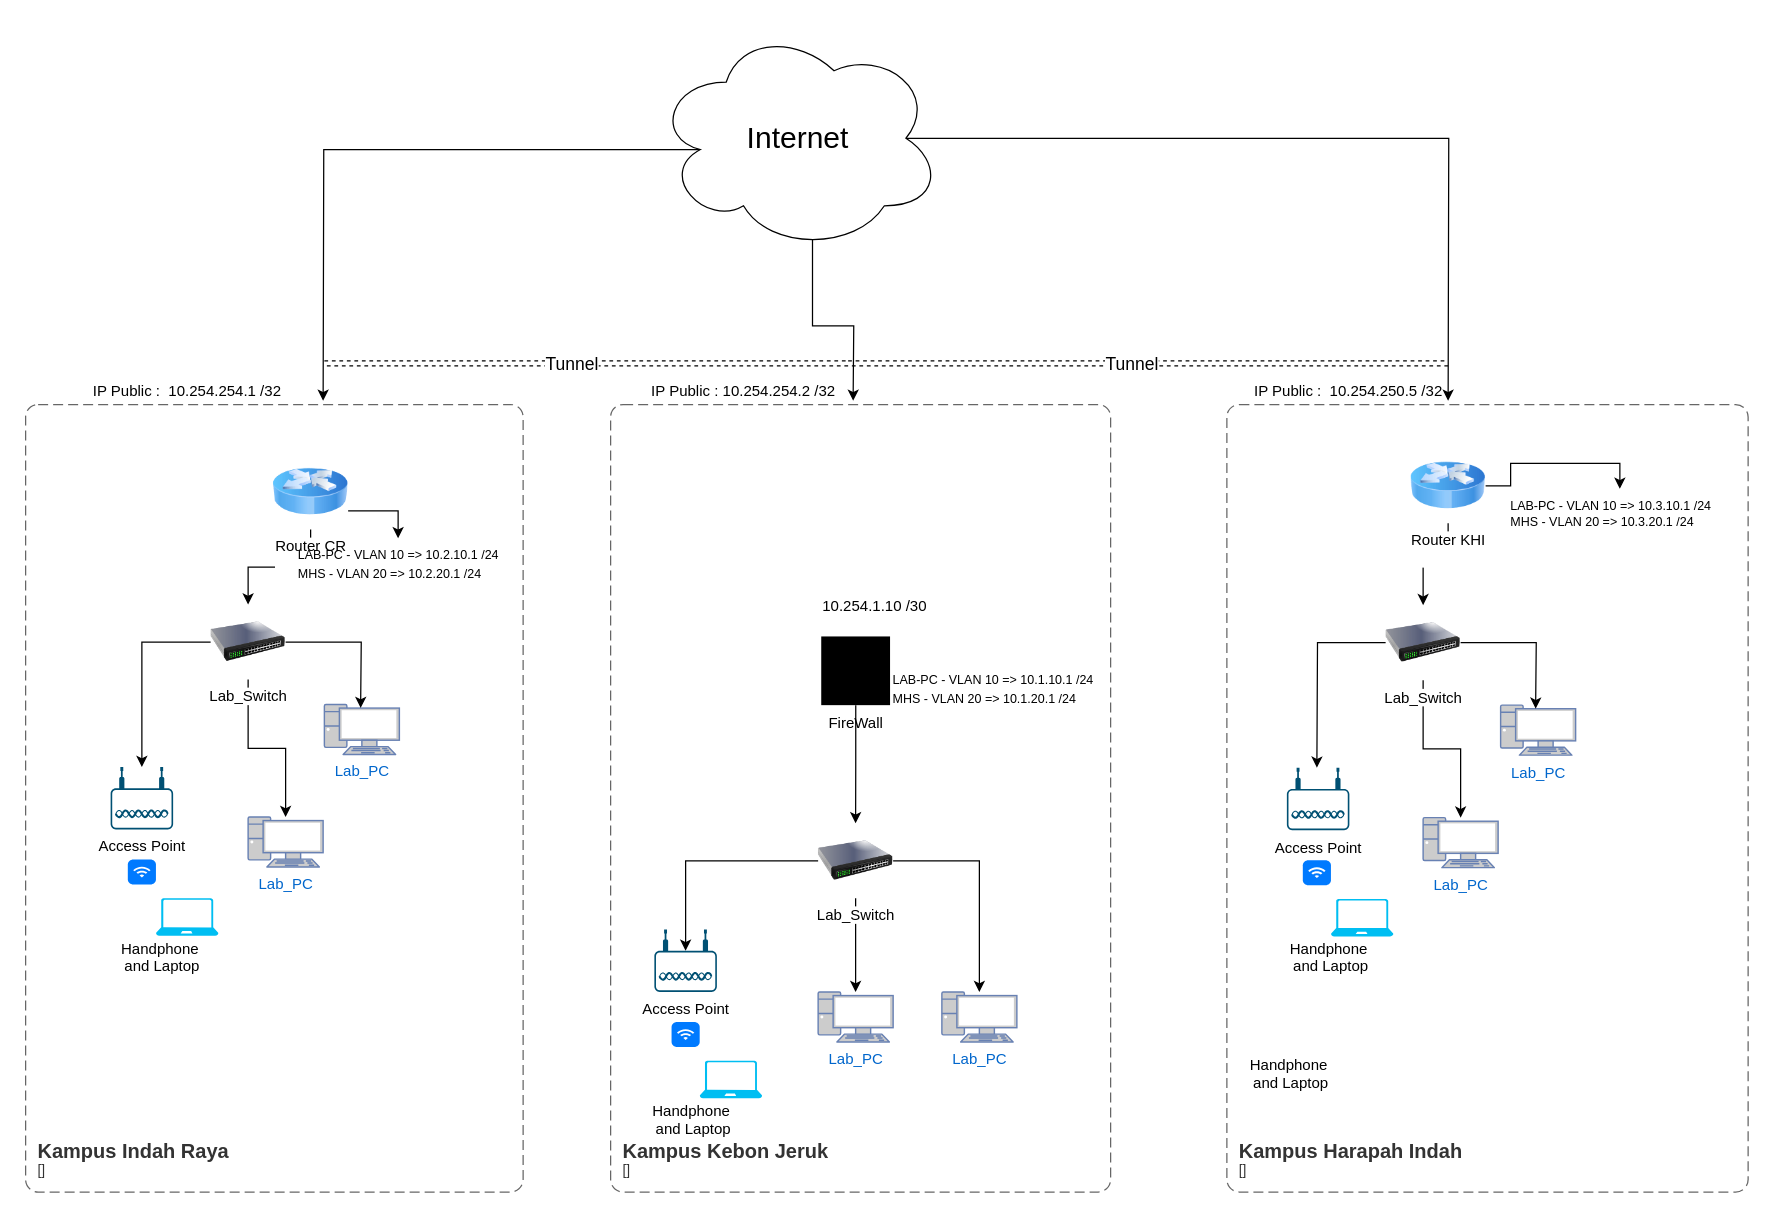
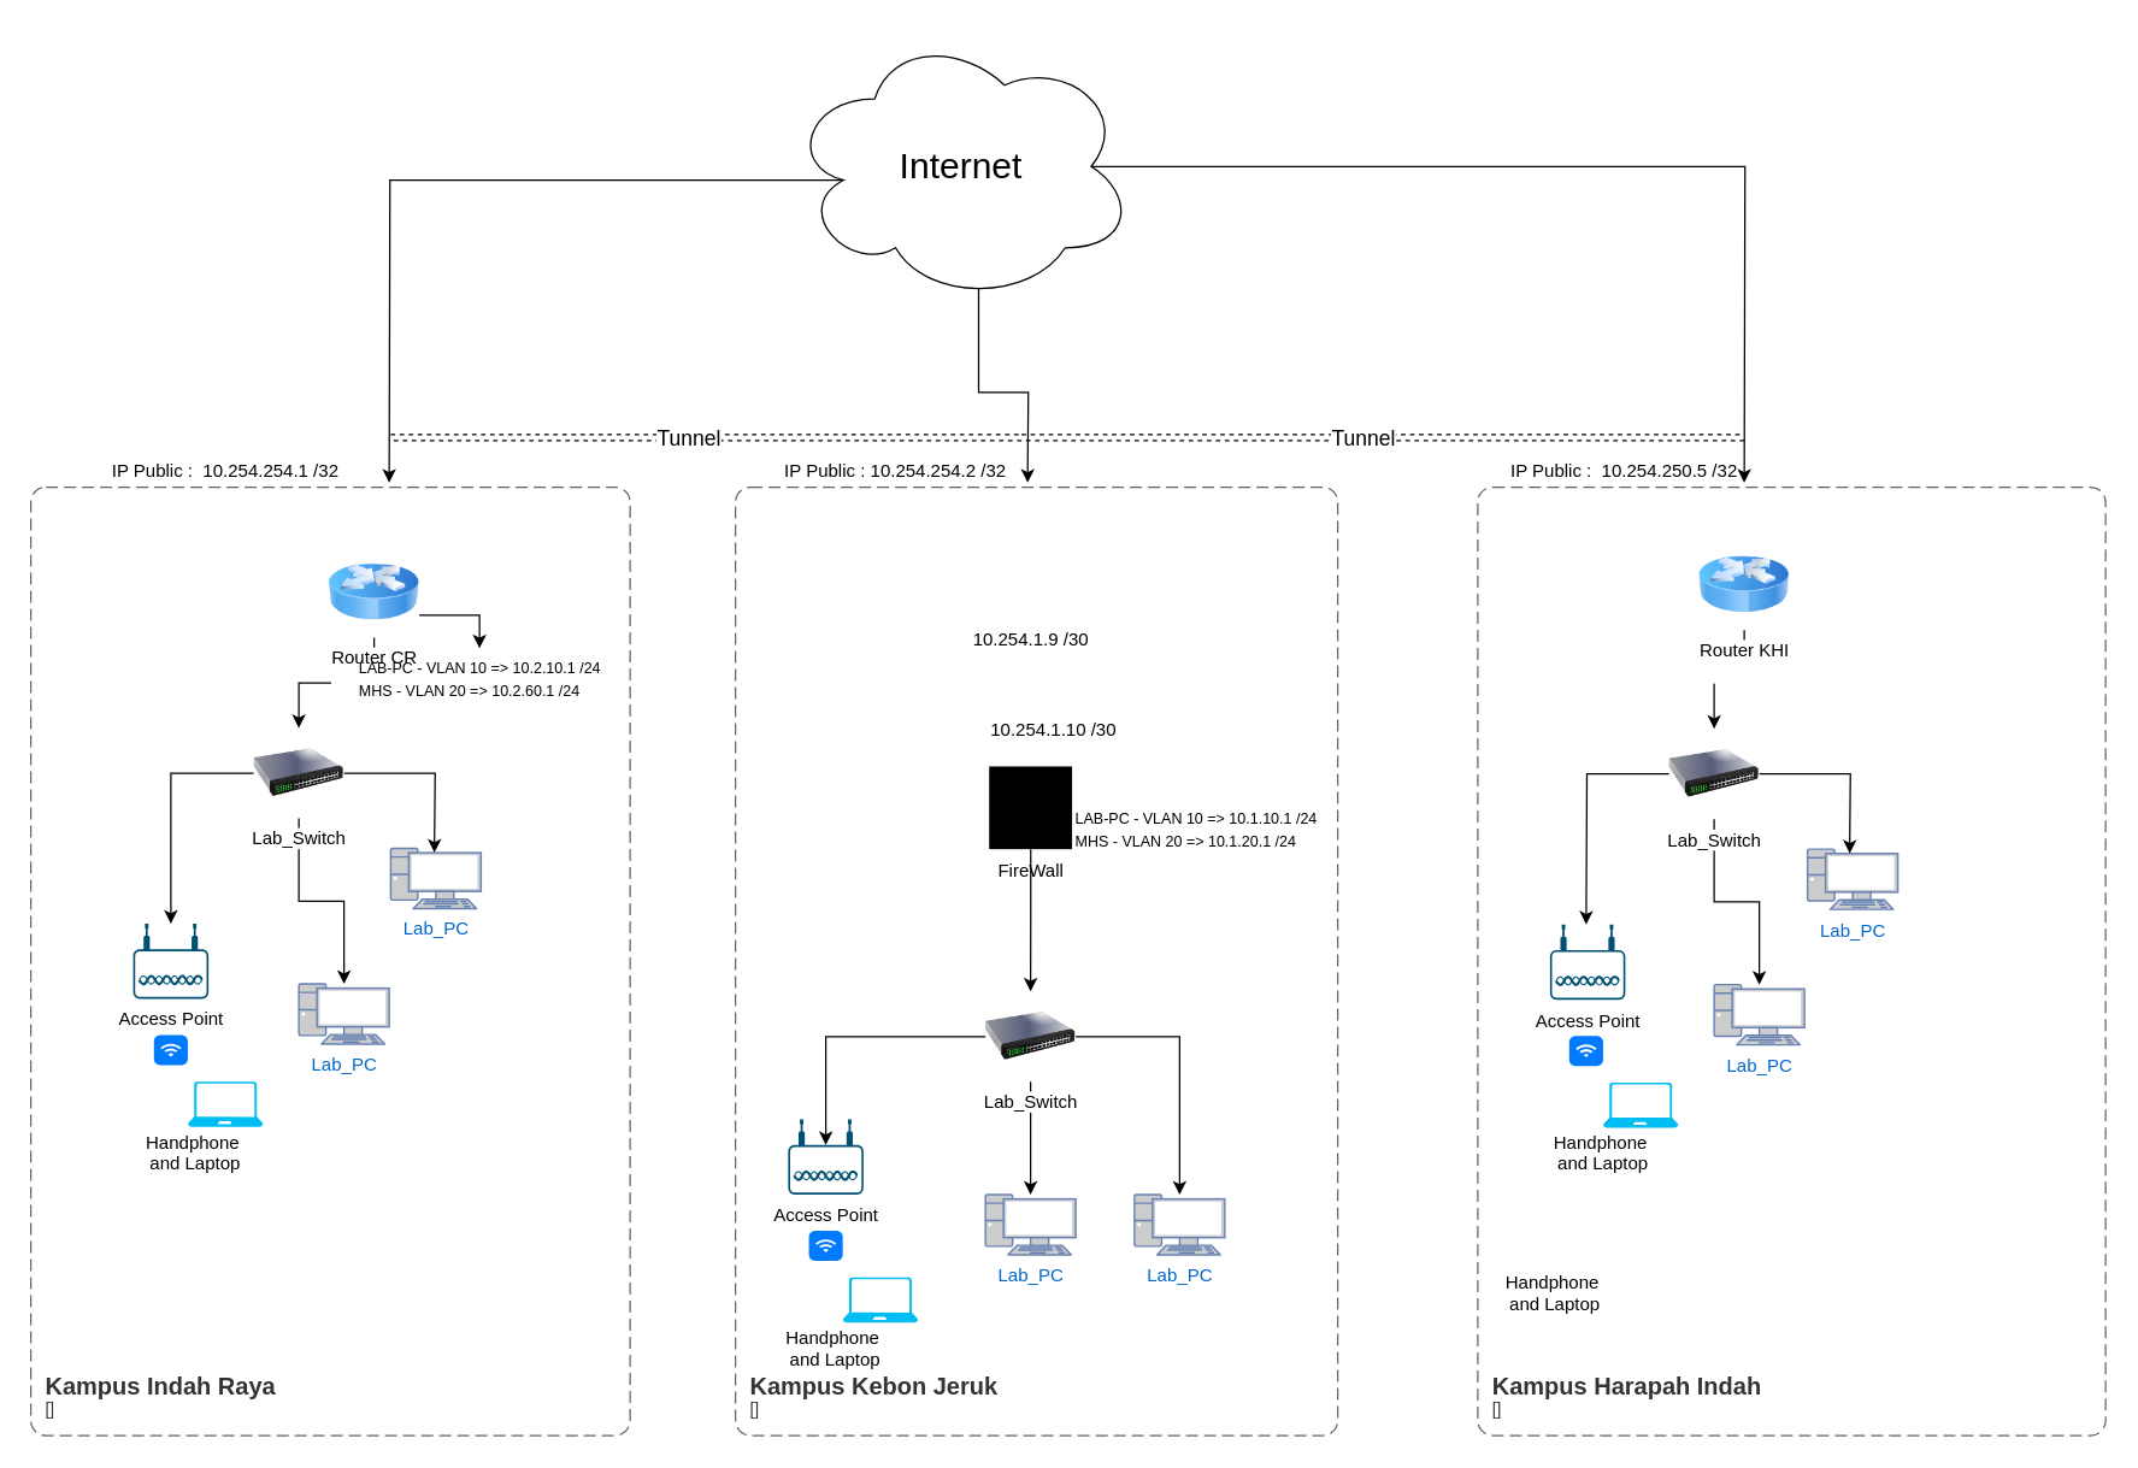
- <mxCell id="55" style="edgeStyle=orthogonalEdgeStyle;rounded=0;orthogonalLoop=1;jettySize=auto;html=1;exitX=1;exitY=0.5;exitDx=0;exitDy=0;entryX=0.541;entryY=0.012;entryDx=0;entryDy=0;entryPerimeter=0;" edge="1" parent="1" source="6" target="54"><mxGeometry relative="1" as="geometry" /></mxCell>
- <mxCell id="54" value="&lt;div style=&quot;text-align: left;&quot;&gt;&lt;font style=&quot;font-size: 10px;&quot;&gt;LAB-PC - VLAN 10 =&amp;gt; 10.3.10.1 /24&lt;/font&gt;&lt;/div&gt;&lt;font style=&quot;font-size: 10px;&quot;&gt;&lt;div style=&quot;text-align: left;&quot;&gt;&lt;span style=&quot;background-color: transparent; color: light-dark(rgb(0, 0, 0), rgb(255, 255, 255));&quot;&gt;MHS - VLAN 20 =&amp;gt; 10.3.20.1 /24&lt;/span&gt;&lt;/div&gt;&lt;/font&gt;" style="text;html=1;align=center;verticalAlign=middle;resizable=0;points=[];autosize=1;strokeColor=none;fillColor=none;" vertex="1" parent="1"><mxGeometry x="1198" y="390" width="180" height="40" as="geometry" /></mxCell>
+ <mxCell id="50" value=" 10.254.1.9 /30" style="text;html=1;align=center;verticalAlign=middle;resizable=0;points=[];autosize=1;strokeColor=none;fillColor=none;" vertex="1" parent="1"><mxGeometry x="634" y="410" width="100" height="30" as="geometry" /></mxCell>
- <mxCell id="53" value="&lt;font style=&quot;font-size: 10px;&quot;&gt; LAB-PC - VLAN 10 =&amp;gt; 10.2.10.1 /24&lt;/font&gt;&lt;div style=&quot;text-align: left;&quot;&gt;&lt;font style=&quot;font-size: 10px;&quot;&gt;MHS - VLAN 20 =&amp;gt; 10.2.20.1 /24&lt;/font&gt;&lt;/div&gt;" style="text;html=1;align=center;verticalAlign=middle;resizable=0;points=[];autosize=1;strokeColor=none;fillColor=none;" vertex="1" parent="1"><mxGeometry x="228" y="430" width="180" height="40" as="geometry" /></mxCell>
+ <mxCell id="53" value="&lt;font style=&quot;font-size: 10px;&quot;&gt; LAB-PC - VLAN 10 =&amp;gt; 10.2.10.1 /24&lt;/font&gt;&lt;div style=&quot;text-align: left;&quot;&gt;&lt;font style=&quot;font-size: 10px;&quot;&gt;MHS - VLAN 20 =&amp;gt; 10.2.60.1 /24&lt;/font&gt;&lt;/div&gt;" style="text;html=1;align=center;verticalAlign=middle;resizable=0;points=[];autosize=1;strokeColor=none;fillColor=none;" vertex="1" parent="1"><mxGeometry x="228" y="430" width="180" height="40" as="geometry" /></mxCell>
